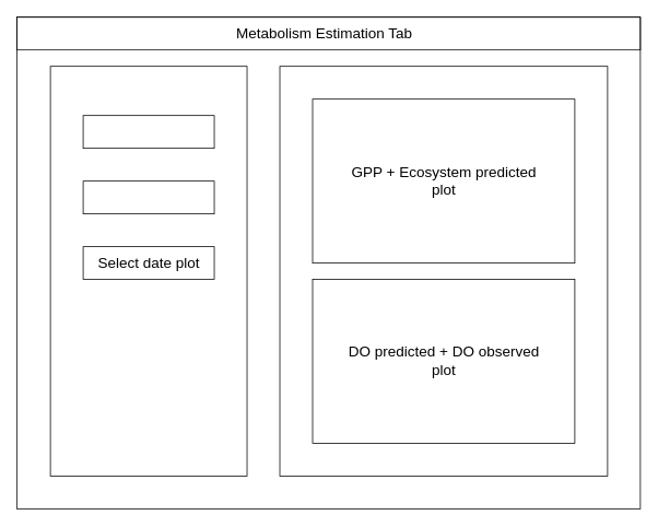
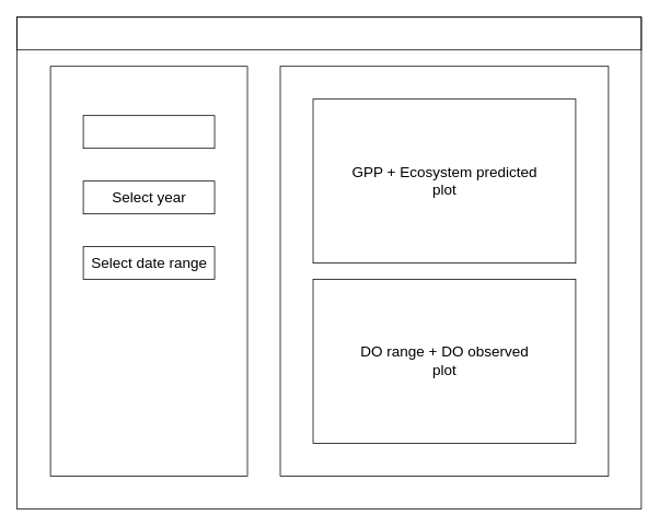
- <mxCell id="6" value="&lt;font style=&quot;font-size: 18px&quot;&gt;Metabolism Estimation Tab&lt;/font&gt;" style="text;html=1;align=center;verticalAlign=middle;resizable=0;points=[];autosize=1;strokeColor=none;fillColor=none;" vertex="1" parent="1"><mxGeometry x="275" y="30" width="240" height="20" as="geometry" /></mxCell>
+ <mxCell id="14" value="&lt;font style=&quot;font-size: 18px&quot;&gt;Select year&lt;br&gt;&lt;/font&gt;" style="text;html=1;align=center;verticalAlign=middle;resizable=0;points=[];autosize=1;strokeColor=none;fillColor=none;" vertex="1" parent="1"><mxGeometry x="126" y="230" width="110" height="20" as="geometry" /></mxCell>
- <mxCell id="15" value="&lt;font style=&quot;font-size: 18px&quot;&gt;Select date plot&lt;br&gt;&lt;/font&gt;" style="text;html=1;align=center;verticalAlign=middle;resizable=0;points=[];autosize=1;strokeColor=none;fillColor=none;" vertex="1" parent="1"><mxGeometry x="101" y="310" width="160" height="20" as="geometry" /></mxCell>
+ <mxCell id="15" value="&lt;font style=&quot;font-size: 18px&quot;&gt;Select date range&lt;br&gt;&lt;/font&gt;" style="text;html=1;align=center;verticalAlign=middle;resizable=0;points=[];autosize=1;strokeColor=none;fillColor=none;" vertex="1" parent="1"><mxGeometry x="101" y="310" width="160" height="20" as="geometry" /></mxCell>
- <mxCell id="10" value="&lt;font style=&quot;font-size: 18px&quot;&gt;DO predicted + DO observed&lt;br&gt;plot&lt;br&gt;&lt;/font&gt;" style="text;html=1;align=center;verticalAlign=middle;resizable=0;points=[];autosize=1;strokeColor=none;fillColor=none;" vertex="1" parent="1"><mxGeometry x="416" y="420" width="250" height="40" as="geometry" /></mxCell>
+ <mxCell id="10" value="&lt;font style=&quot;font-size: 18px&quot;&gt;DO range + DO observed&lt;br&gt;plot&lt;br&gt;&lt;/font&gt;" style="text;html=1;align=center;verticalAlign=middle;resizable=0;points=[];autosize=1;strokeColor=none;fillColor=none;" vertex="1" parent="1"><mxGeometry x="416" y="420" width="250" height="40" as="geometry" /></mxCell>
